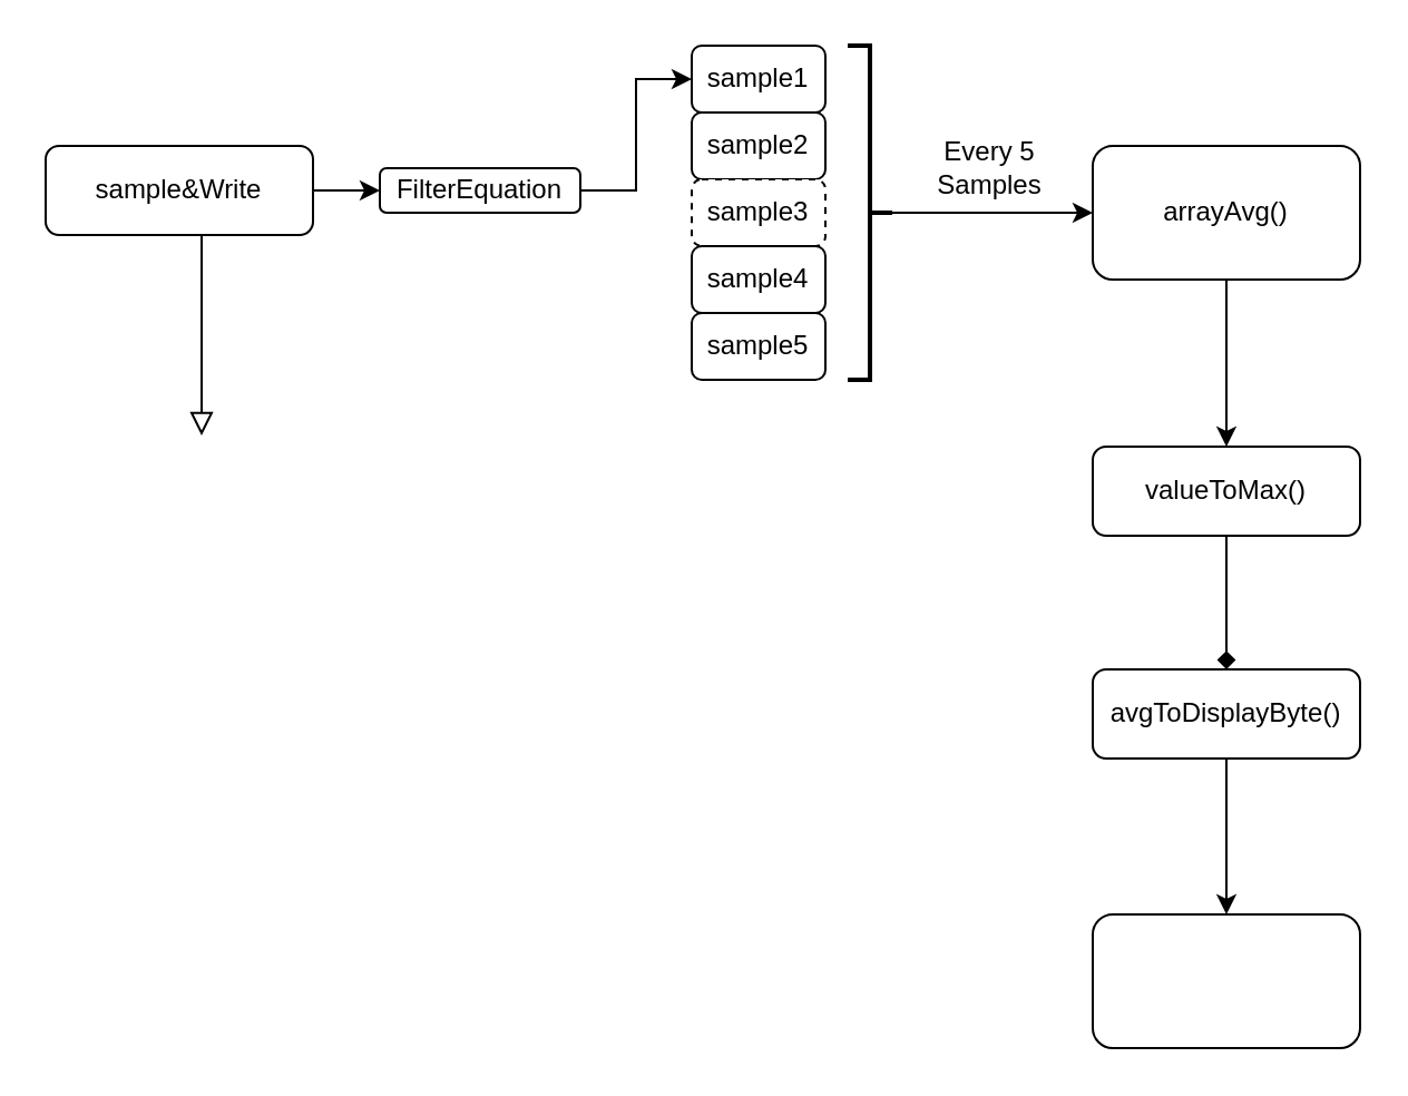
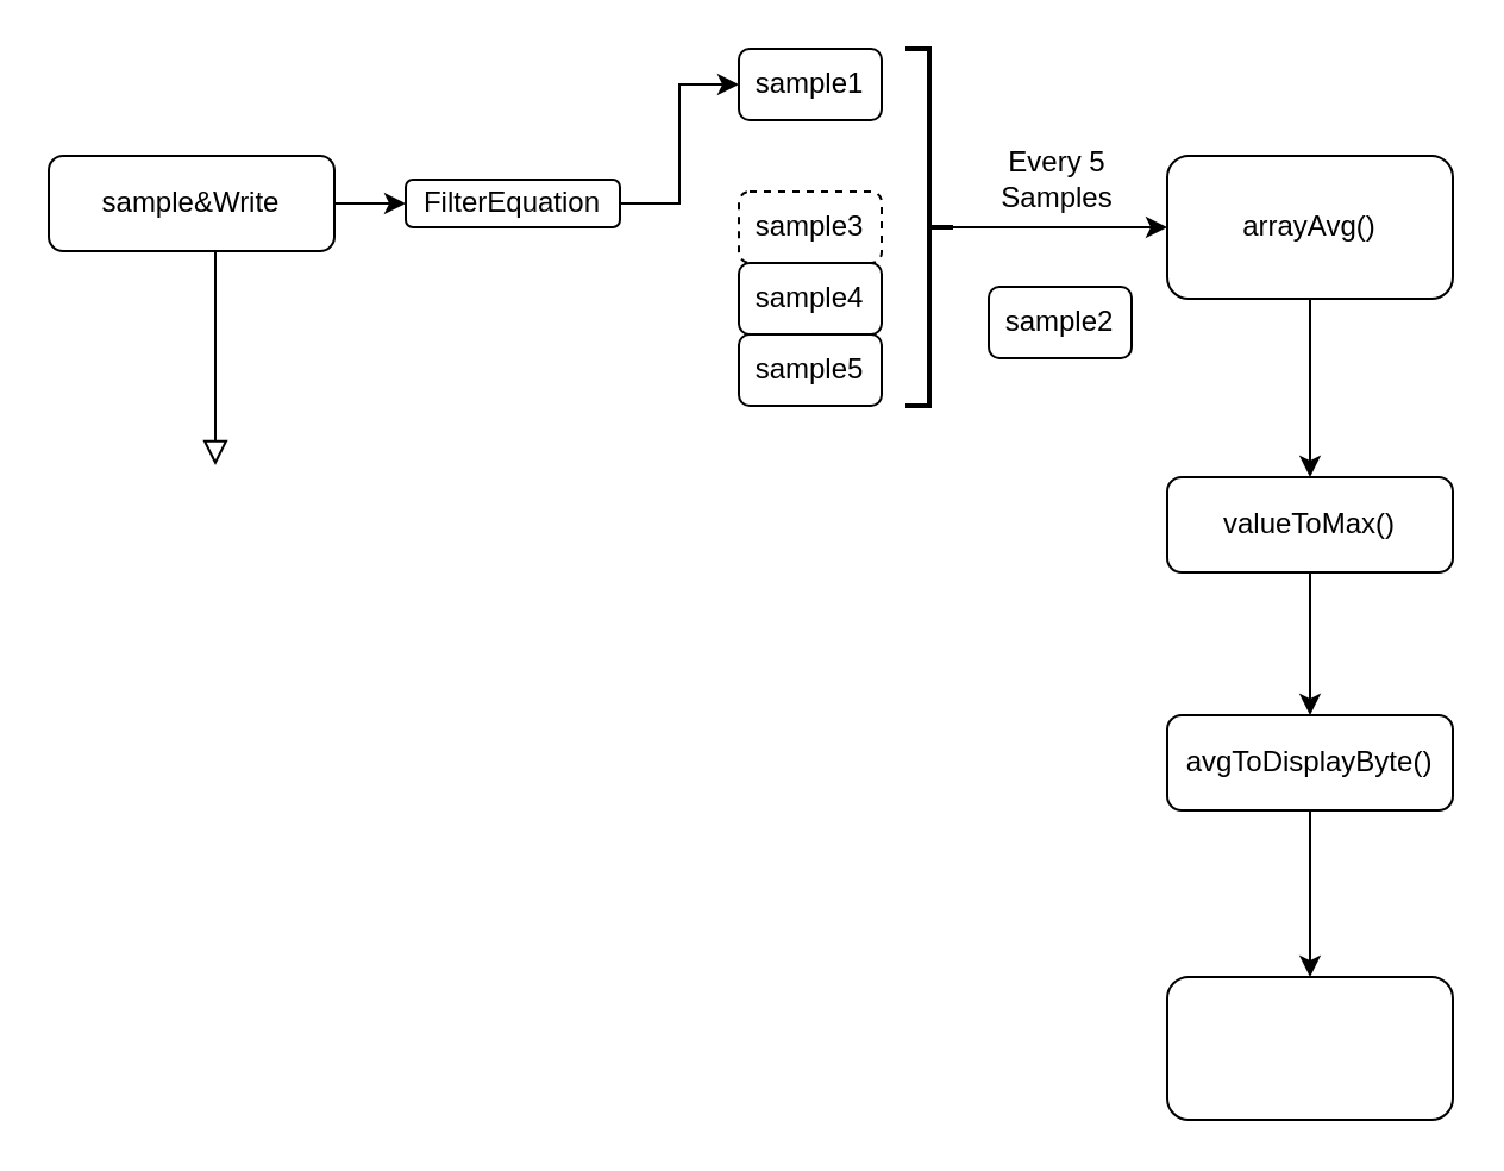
- <mxCell id="6" value="sample2" style="rounded=1;whiteSpace=wrap;html=1;" vertex="1" parent="1"><mxGeometry x="310" y="50" width="60" height="30" as="geometry" /></mxCell>
+ <mxCell id="6" value="sample2" style="rounded=1;whiteSpace=wrap;html=1;" vertex="1" parent="1"><mxGeometry x="415" y="120" width="60" height="30" as="geometry" /></mxCell>
- <mxCell id="17" value="" style="edgeStyle=orthogonalEdgeStyle;rounded=0;orthogonalLoop=1;jettySize=auto;html=1;endArrow=diamond;" edge="1" parent="1" source="18" target="20"><mxGeometry relative="1" as="geometry" /></mxCell>
+ <mxCell id="17" value="" style="edgeStyle=orthogonalEdgeStyle;rounded=0;orthogonalLoop=1;jettySize=auto;html=1;" edge="1" parent="1" source="18" target="20"><mxGeometry relative="1" as="geometry" /></mxCell>
